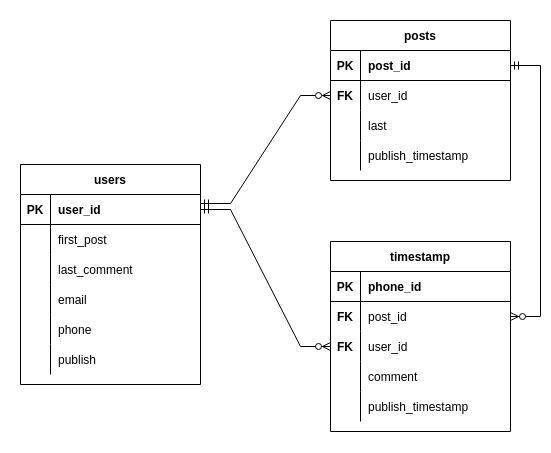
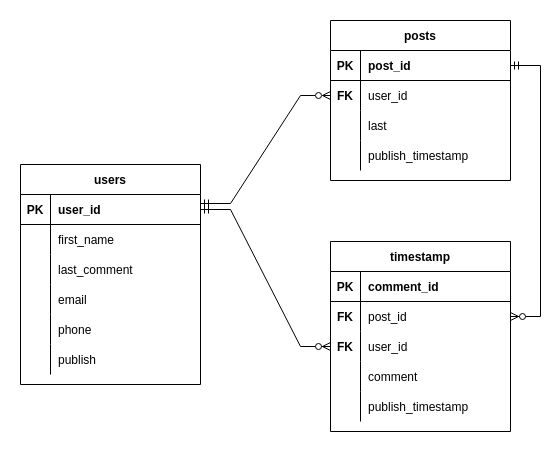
- <mxCell id="8" value="first_post" style="shape=partialRectangle;connectable=0;fillColor=none;top=0;left=0;bottom=0;right=0;align=left;spacingLeft=6;overflow=hidden;" vertex="1" parent="6"><mxGeometry x="30" width="150" height="30" as="geometry"><mxRectangle width="150" height="30" as="alternateBounds" /></mxGeometry></mxCell>
+ <mxCell id="8" value="first_name" style="shape=partialRectangle;connectable=0;fillColor=none;top=0;left=0;bottom=0;right=0;align=left;spacingLeft=6;overflow=hidden;" vertex="1" parent="6"><mxGeometry x="30" width="150" height="30" as="geometry"><mxRectangle width="150" height="30" as="alternateBounds" /></mxGeometry></mxCell>
- <mxCell id="37" value="phone_id" style="shape=partialRectangle;connectable=0;fillColor=none;top=0;left=0;bottom=0;right=0;align=left;spacingLeft=6;fontStyle=1;overflow=hidden;" vertex="1" parent="35"><mxGeometry x="30" width="150" height="30" as="geometry"><mxRectangle width="150" height="30" as="alternateBounds" /></mxGeometry></mxCell>
+ <mxCell id="37" value="comment_id" style="shape=partialRectangle;connectable=0;fillColor=none;top=0;left=0;bottom=0;right=0;align=left;spacingLeft=6;fontStyle=1;overflow=hidden;" vertex="1" parent="35"><mxGeometry x="30" width="150" height="30" as="geometry"><mxRectangle width="150" height="30" as="alternateBounds" /></mxGeometry></mxCell>
